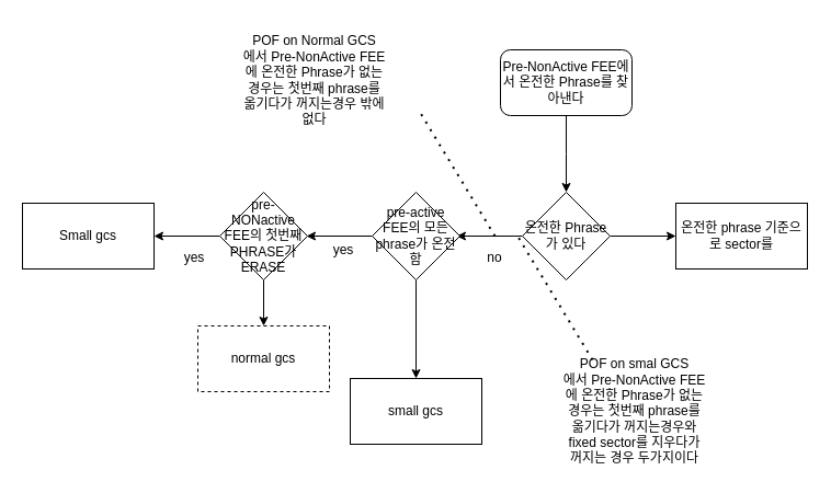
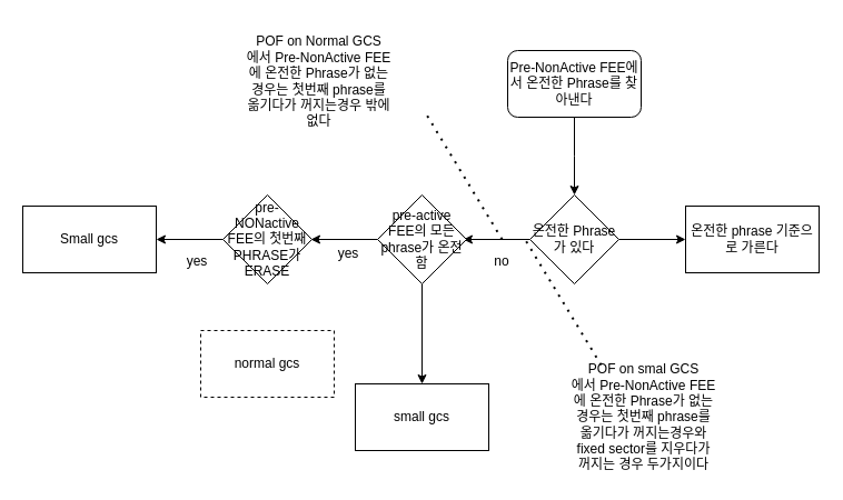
- <mxCell id="7" value="온전한 phrase 기준으로 sector를" style="whiteSpace=wrap;html=1;" vertex="1" parent="1"><mxGeometry x="616" y="185" width="120" height="60" as="geometry" /></mxCell>
+ <mxCell id="7" value="온전한 phrase 기준으로 가른다" style="whiteSpace=wrap;html=1;" vertex="1" parent="1"><mxGeometry x="616" y="185" width="120" height="60" as="geometry" /></mxCell>
- <mxCell id="16" value="" style="edgeStyle=orthogonalEdgeStyle;rounded=0;orthogonalLoop=1;jettySize=auto;html=1;" edge="1" parent="1" source="17" target="20"><mxGeometry relative="1" as="geometry" /></mxCell>
